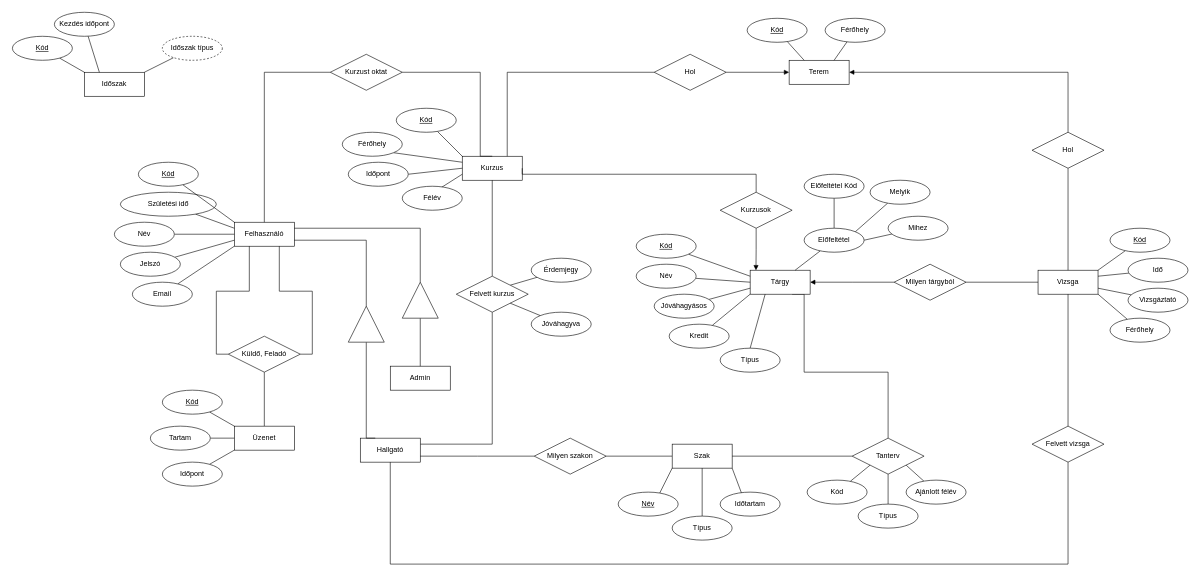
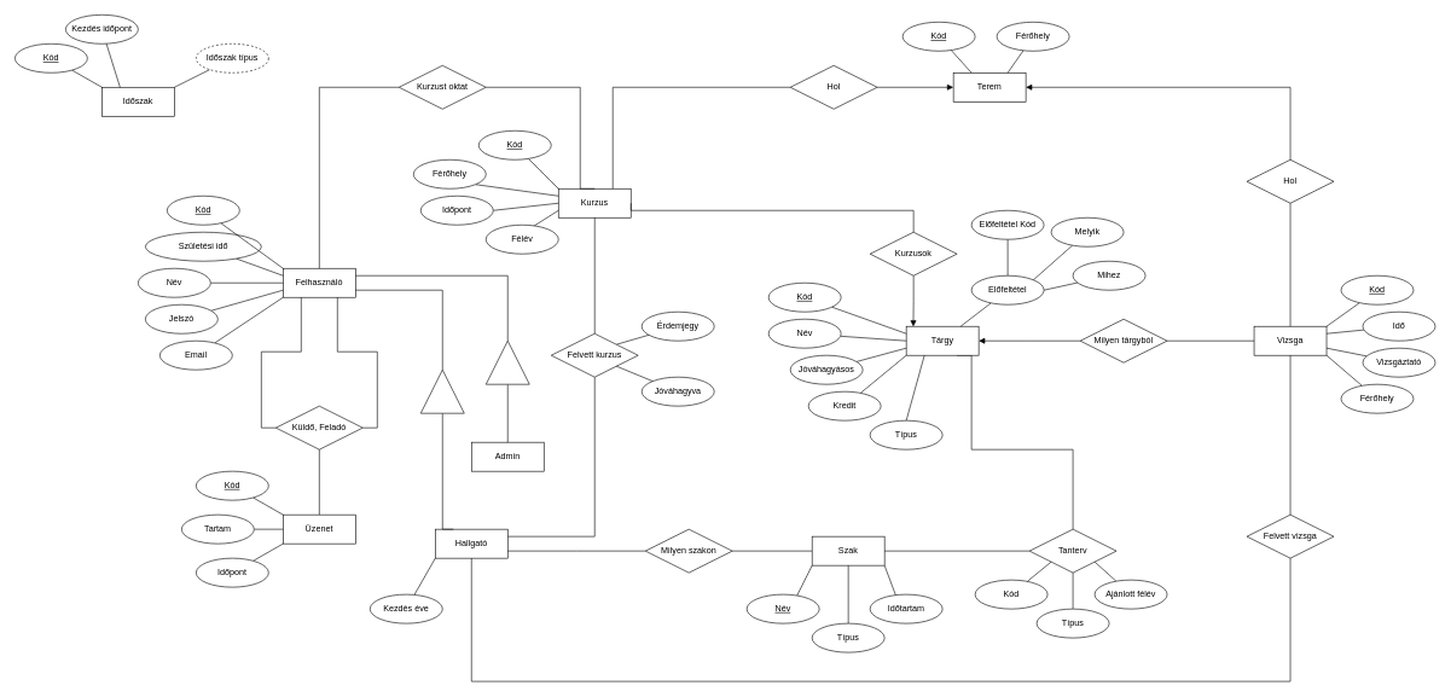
+ <mxCell id="18" style="rounded=0;orthogonalLoop=1;jettySize=auto;html=1;entryX=0;entryY=1;entryDx=0;entryDy=0;fontFamily=Helvetica;fontSize=12;fontColor=default;endArrow=none;endFill=0;" parent="1" source="19" target="14" edge="1"><mxGeometry relative="1" as="geometry" /></mxCell>
+ <mxCell id="19" value="Kezdés éve" style="ellipse;whiteSpace=wrap;html=1;align=center;strokeColor=default;verticalAlign=middle;fontFamily=Helvetica;fontSize=12;fontColor=default;fillColor=default;" parent="1" vertex="1"><mxGeometry x="510" y="820" width="100" height="40" as="geometry" /></mxCell>
